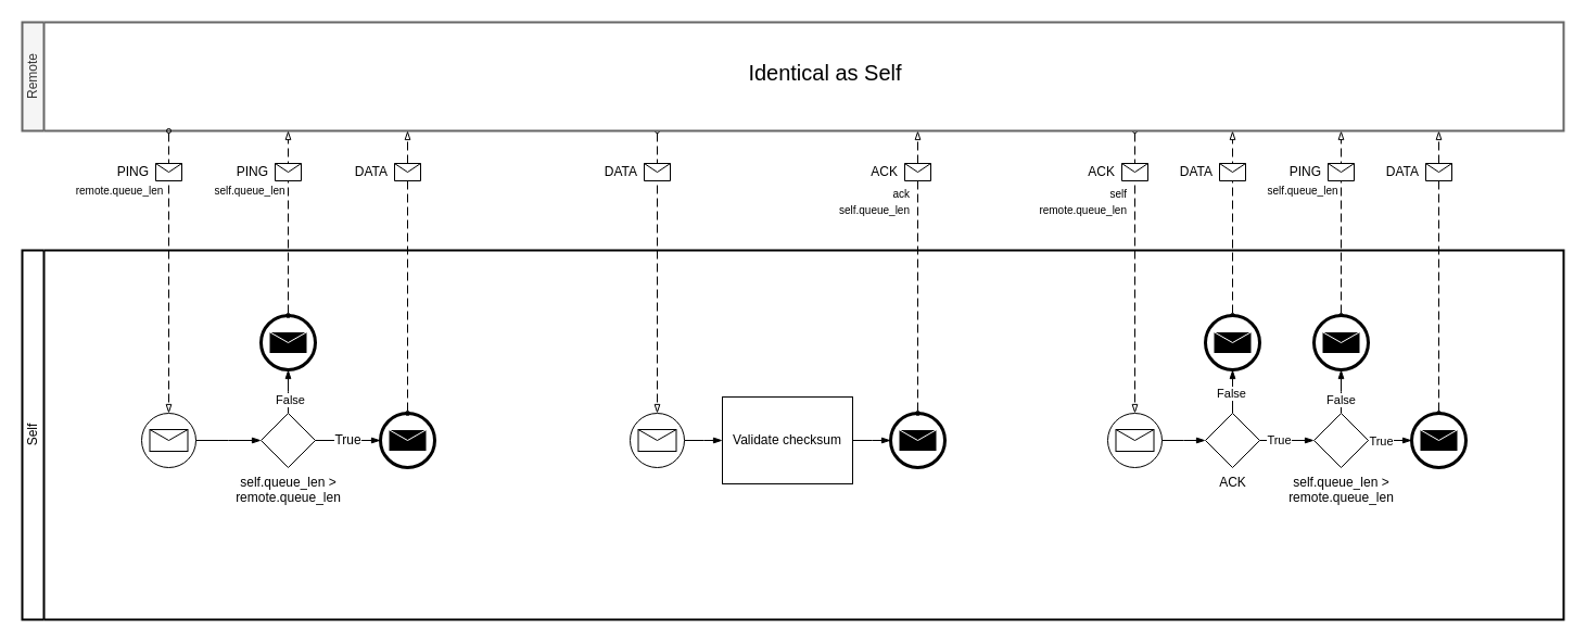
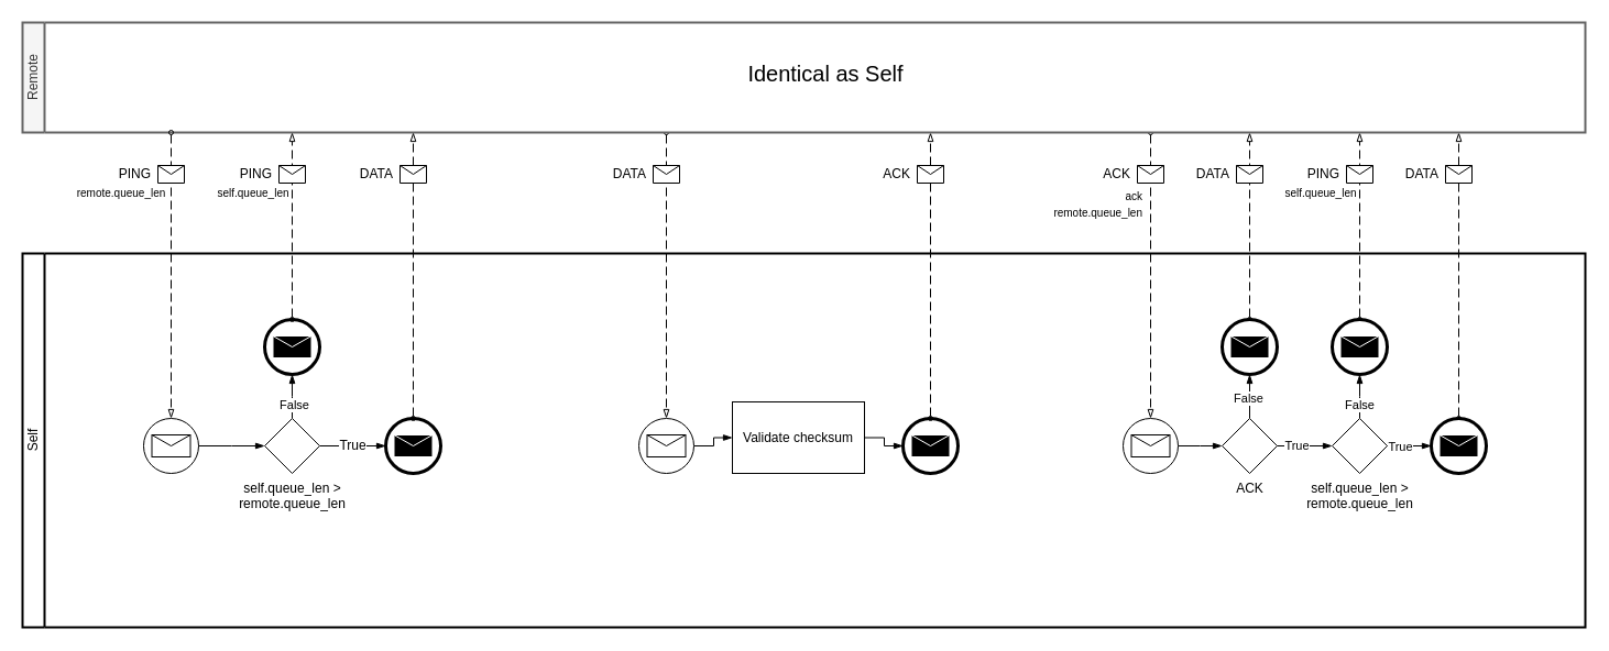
- <mxCell id="44" value="&lt;font style=&quot;font-size: 20px;&quot;&gt;Identical as Self&lt;/font&gt;" style="text;html=1;align=center;verticalAlign=middle;whiteSpace=wrap;rounded=0;fontSize=26;" vertex="1" parent="43"><mxGeometry x="490" y="30" width="500" height="30" as="geometry" /></mxCell>
+ <mxCell id="44" value="&lt;font style=&quot;font-size: 20px;&quot;&gt;Identical as Self&lt;/font&gt;" style="text;html=1;align=center;verticalAlign=middle;whiteSpace=wrap;rounded=0;fontSize=26;" vertex="1" parent="43"><mxGeometry x="480" y="30" width="500" height="30" as="geometry" /></mxCell>
- <mxCell id="53" value="&lt;div style=&quot;&quot;&gt;&lt;font style=&quot;font-size: 10px;&quot;&gt;ack&lt;/font&gt;&lt;/div&gt;&lt;font style=&quot;font-size: 10px;&quot;&gt;self.queue_len&lt;/font&gt;" style="text;html=1;align=right;verticalAlign=middle;whiteSpace=wrap;rounded=0;" vertex="1" parent="1"><mxGeometry x="780" y="170" width="60" height="30" as="geometry" /></mxCell>
- <mxCell id="54" value="&lt;div style=&quot;&quot;&gt;&lt;font style=&quot;font-size: 10px;&quot;&gt;self&lt;/font&gt;&lt;/div&gt;&lt;font style=&quot;font-size: 10px;&quot;&gt;remote&lt;/font&gt;&lt;span style=&quot;font-size: 10px; background-color: transparent; color: light-dark(rgb(0, 0, 0), rgb(255, 255, 255));&quot;&gt;.queue_len&lt;/span&gt;" style="text;html=1;align=right;verticalAlign=middle;whiteSpace=wrap;rounded=0;" vertex="1" parent="1"><mxGeometry x="980" y="170" width="60" height="30" as="geometry" /></mxCell>
+ <mxCell id="54" value="&lt;div style=&quot;&quot;&gt;&lt;font style=&quot;font-size: 10px;&quot;&gt;ack&lt;/font&gt;&lt;/div&gt;&lt;font style=&quot;font-size: 10px;&quot;&gt;remote&lt;/font&gt;&lt;span style=&quot;font-size: 10px; background-color: transparent; color: light-dark(rgb(0, 0, 0), rgb(255, 255, 255));&quot;&gt;.queue_len&lt;/span&gt;" style="text;html=1;align=right;verticalAlign=middle;whiteSpace=wrap;rounded=0;" vertex="1" parent="1"><mxGeometry x="980" y="170" width="60" height="30" as="geometry" /></mxCell>
- <mxCell id="15" value="Validate checksum" style="points=[[0.25,0,0],[0.5,0,0],[0.75,0,0],[1,0.25,0],[1,0.5,0],[1,0.75,0],[0.75,1,0],[0.5,1,0],[0.25,1,0],[0,0.75,0],[0,0.5,0],[0,0.25,0]];shape=mxgraph.bpmn.task2;whiteSpace=wrap;rectStyle=rounded;size=10;html=1;container=1;expand=0;collapsible=0;taskMarker=abstract;" vertex="1" parent="2"><mxGeometry x="645" y="135" width="120" height="80" as="geometry" /></mxCell>
+ <mxCell id="15" value="Validate checksum" style="points=[[0.25,0,0],[0.5,0,0],[0.75,0,0],[1,0.25,0],[1,0.5,0],[1,0.75,0],[0.75,1,0],[0.5,1,0],[0.25,1,0],[0,0.75,0],[0,0.5,0],[0,0.25,0]];shape=mxgraph.bpmn.task2;whiteSpace=wrap;rectStyle=rounded;size=10;html=1;container=1;expand=0;collapsible=0;taskMarker=abstract;" vertex="1" parent="2"><mxGeometry x="645" y="135" width="120" height="65" as="geometry" /></mxCell>
